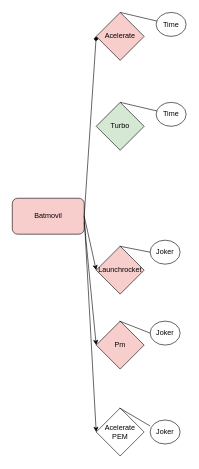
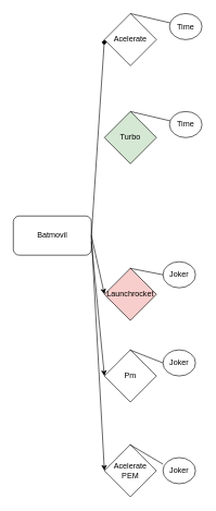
- <mxCell id="3" value="Acelerate" style="rhombus;whiteSpace=wrap;html=1;fillColor=#f8cecc;" vertex="1" parent="1"><mxGeometry x="160" y="20" width="80" height="80" as="geometry" /></mxCell>
+ <mxCell id="3" value="Acelerate" style="rhombus;whiteSpace=wrap;html=1;" vertex="1" parent="1"><mxGeometry x="160" y="20" width="80" height="80" as="geometry" /></mxCell>
- <mxCell id="2" value="Batmovil" style="rounded=1;whiteSpace=wrap;html=1;fillColor=#f8cecc;" vertex="1" parent="1"><mxGeometry x="20" y="330" width="120" height="60" as="geometry" /></mxCell>
+ <mxCell id="2" value="Batmovil" style="rounded=1;whiteSpace=wrap;html=1;" vertex="1" parent="1"><mxGeometry x="20" y="330" width="120" height="60" as="geometry" /></mxCell>
- <mxCell id="9" value="Pm" style="rhombus;whiteSpace=wrap;html=1;fillColor=#f8cecc;" vertex="1" parent="1"><mxGeometry x="160" y="535" width="80" height="80" as="geometry" /></mxCell>
+ <mxCell id="9" value="Pm" style="rhombus;whiteSpace=wrap;html=1;" vertex="1" parent="1"><mxGeometry x="160" y="535" width="80" height="80" as="geometry" /></mxCell>
